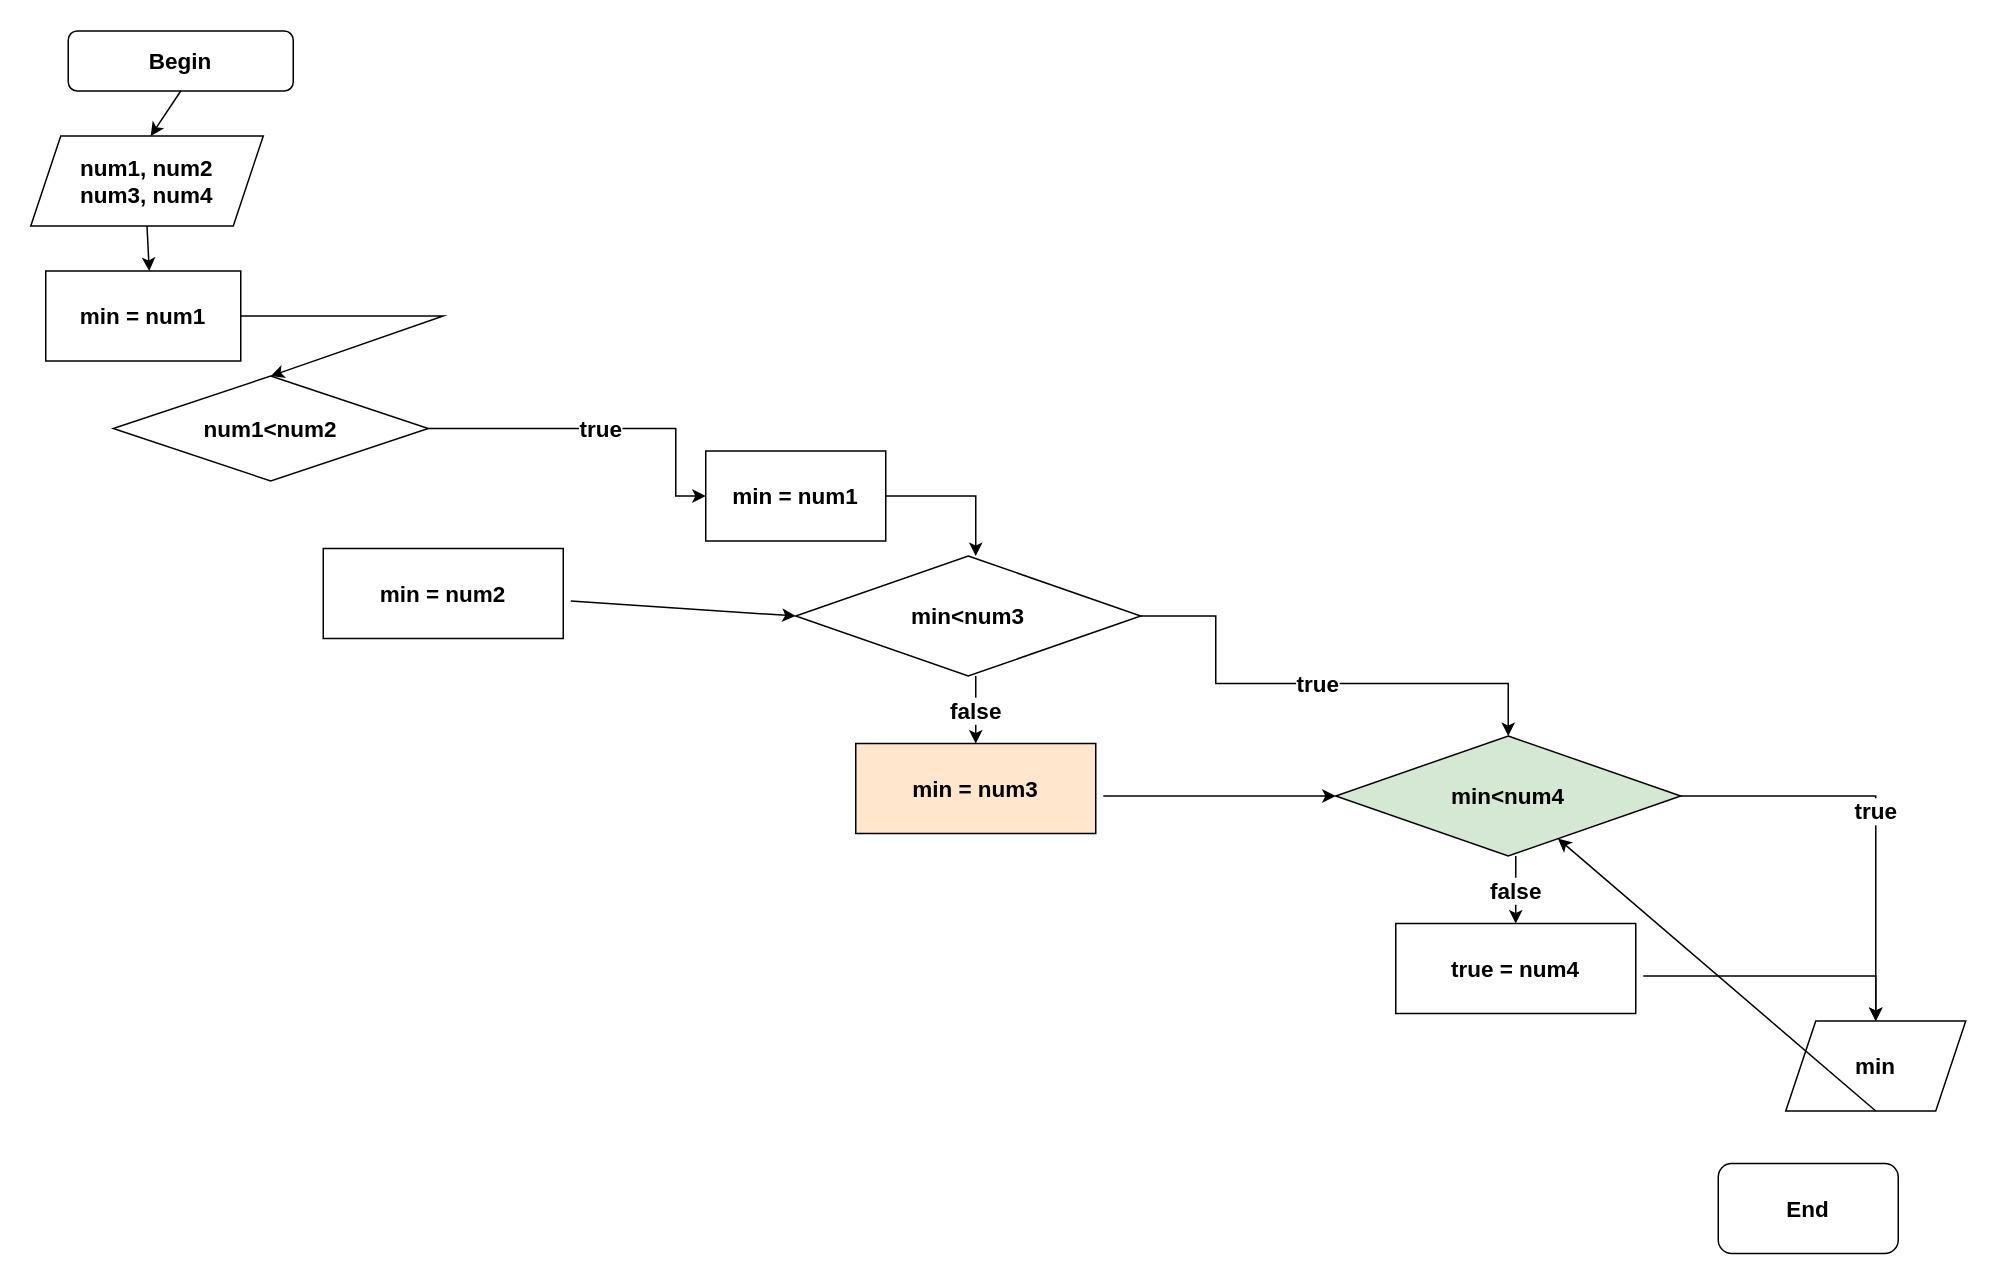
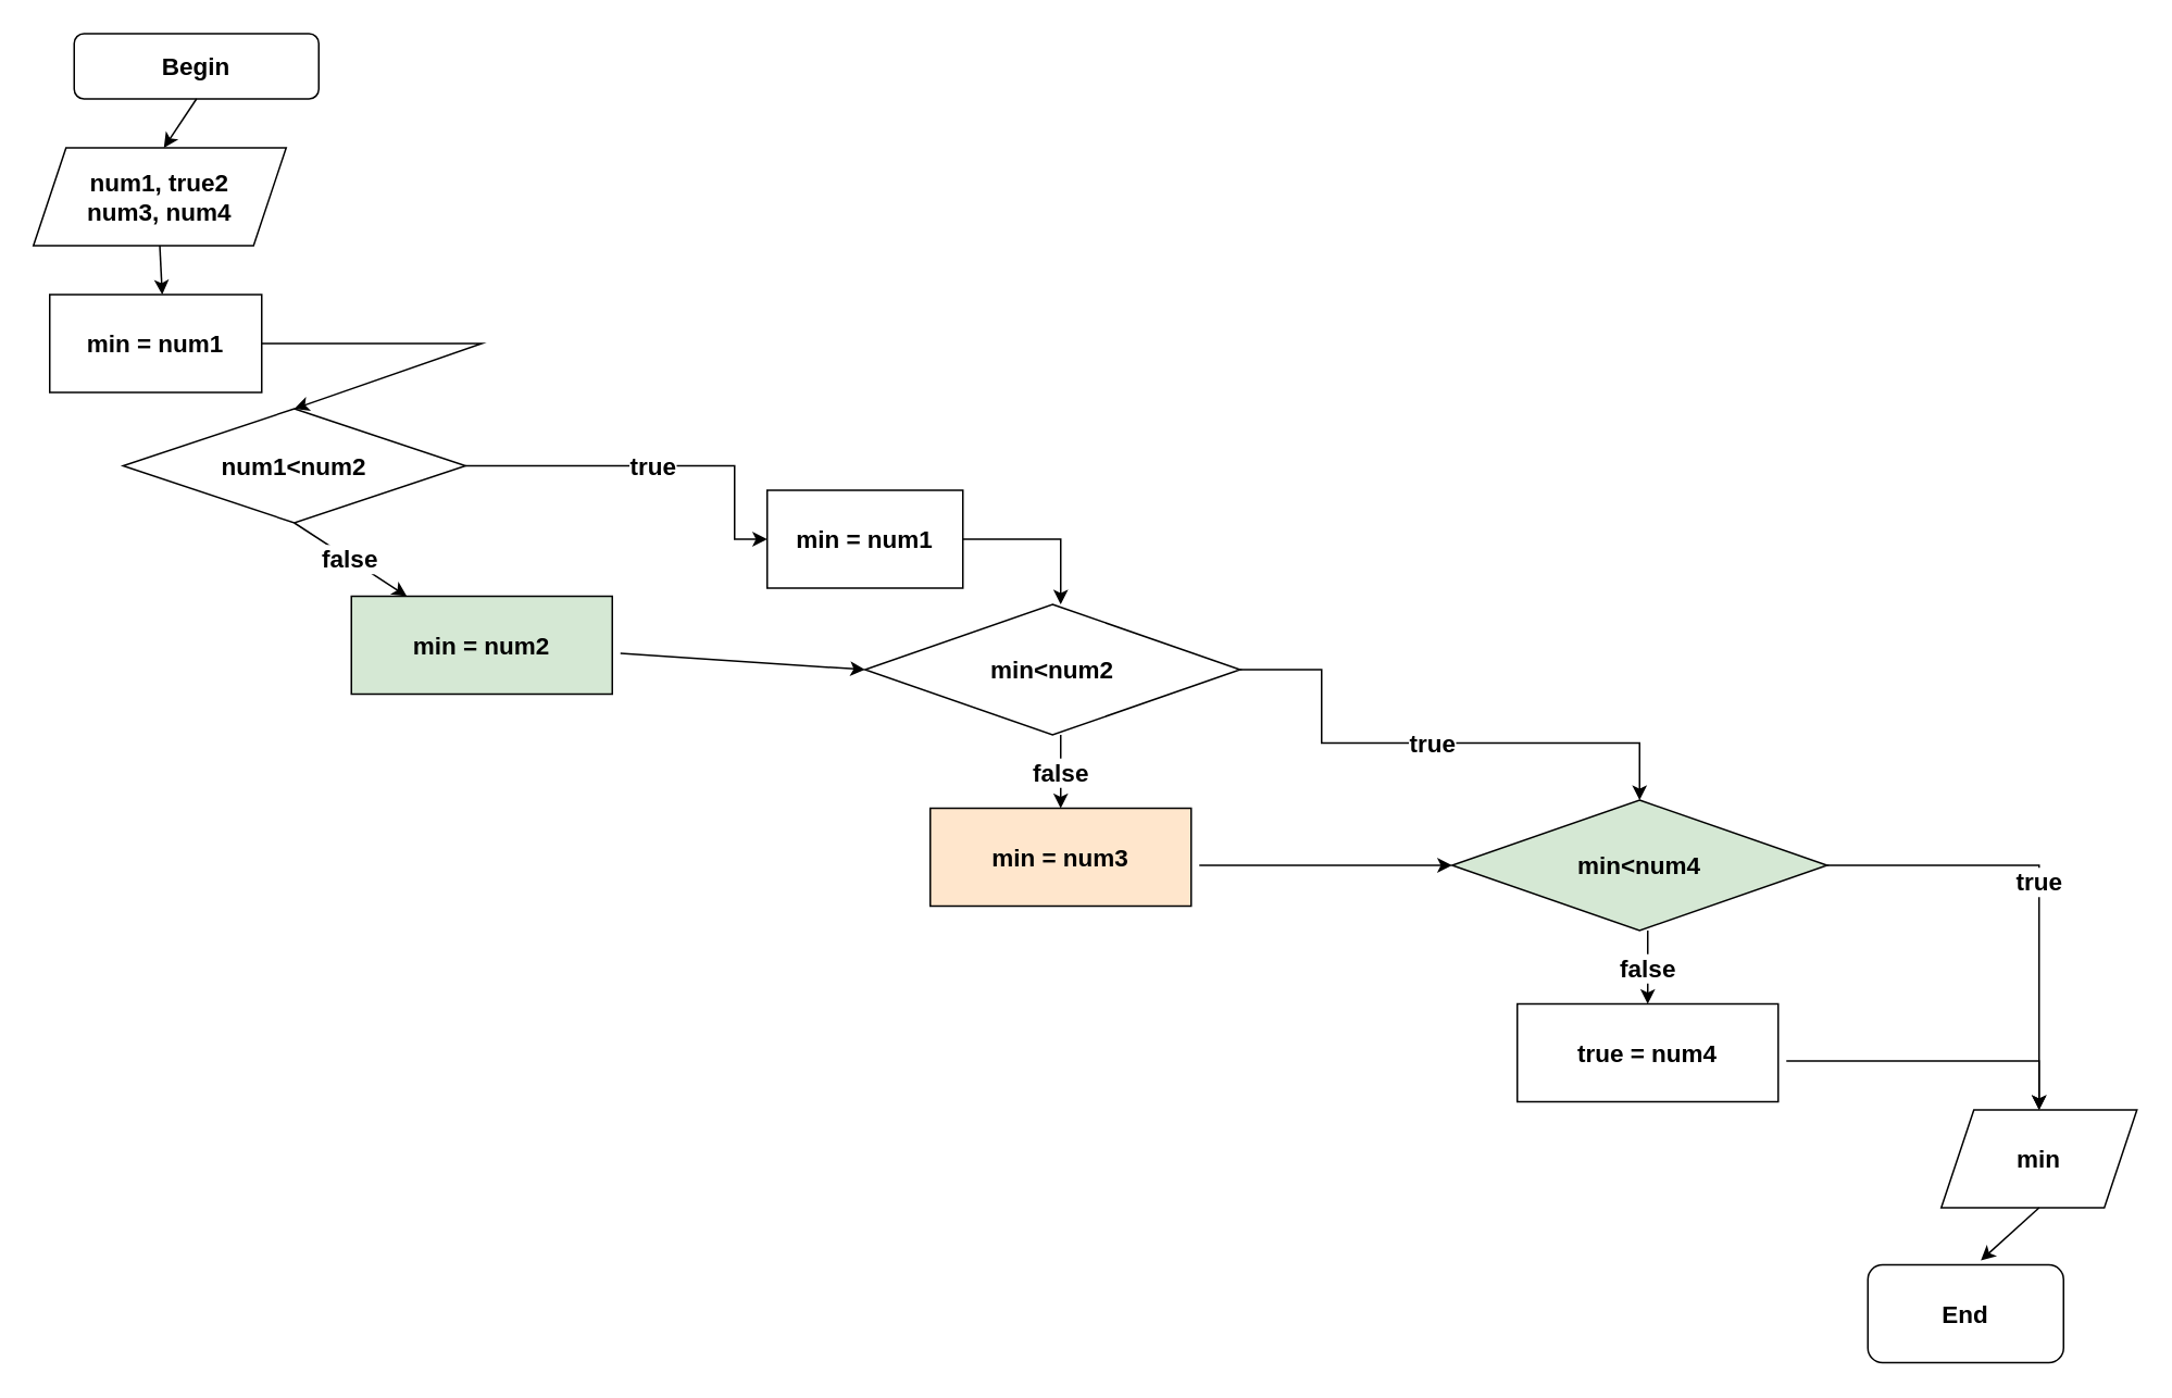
- <mxCell id="4" value="num1, num2&lt;br&gt;num3, num4" style="shape=parallelogram;perimeter=parallelogramPerimeter;whiteSpace=wrap;html=1;fixedSize=1;fontSize=15;fontStyle=1" parent="1" vertex="1"><mxGeometry x="20" y="90" width="155" height="60" as="geometry" /></mxCell>
+ <mxCell id="4" value="num1, true2&lt;br&gt;num3, num4" style="shape=parallelogram;perimeter=parallelogramPerimeter;whiteSpace=wrap;html=1;fixedSize=1;fontSize=15;fontStyle=1" parent="1" vertex="1"><mxGeometry x="20" y="90" width="155" height="60" as="geometry" /></mxCell>
+ <mxCell id="11" value="false" style="endArrow=classic;html=1;rounded=0;fontSize=15;exitX=0.5;exitY=1;exitDx=0;exitDy=0;fontStyle=1" parent="1" source="8" target="12" edge="1"><mxGeometry width="50" height="50" relative="1" as="geometry"><mxPoint x="340" y="530" as="sourcePoint" /><mxPoint x="295" y="380" as="targetPoint" /></mxGeometry></mxCell>
- <mxCell id="12" value="min = num2" style="rounded=0;whiteSpace=wrap;html=1;fontSize=15;fontStyle=1" parent="1" vertex="1"><mxGeometry x="215" y="365" width="160" height="60" as="geometry" /></mxCell>
+ <mxCell id="12" value="min = num2" style="rounded=0;whiteSpace=wrap;html=1;fontSize=15;fontStyle=1;fillColor=#d5e8d4;" parent="1" vertex="1"><mxGeometry x="215" y="365" width="160" height="60" as="geometry" /></mxCell>
- <mxCell id="14" value="min&amp;lt;num3" style="rhombus;whiteSpace=wrap;html=1;fontSize=15;fontStyle=1" parent="1" vertex="1"><mxGeometry x="530" y="370" width="230" height="80" as="geometry" /></mxCell>
+ <mxCell id="14" value="min&amp;lt;num2" style="rhombus;whiteSpace=wrap;html=1;fontSize=15;fontStyle=1" parent="1" vertex="1"><mxGeometry x="530" y="370" width="230" height="80" as="geometry" /></mxCell>
- <mxCell id="26" value="" style="endArrow=classic;html=1;rounded=0;fontSize=15;exitX=0.5;exitY=1;exitDx=0;exitDy=0;fontStyle=1;" parent="1" source="25" target="16" edge="1"><mxGeometry width="50" height="50" relative="1" as="geometry"><mxPoint x="580" y="720" as="sourcePoint" /><mxPoint x="1250" y="850" as="targetPoint" /></mxGeometry></mxCell>
+ <mxCell id="26" value="" style="endArrow=classic;html=1;rounded=0;fontSize=15;exitX=0.5;exitY=1;exitDx=0;exitDy=0;fontStyle=1;entryX=0.577;entryY=-0.044;entryDx=0;entryDy=0;entryPerimeter=0;" parent="1" source="25" target="27" edge="1"><mxGeometry width="50" height="50" relative="1" as="geometry"><mxPoint x="580" y="720" as="sourcePoint" /><mxPoint x="1250" y="850" as="targetPoint" /></mxGeometry></mxCell>
